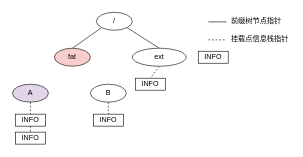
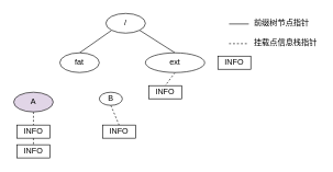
- <mxCell id="5" value="fat" style="ellipse;whiteSpace=wrap;html=1;fillColor=#f8cecc;" vertex="1" parent="1"><mxGeometry x="90" y="80" width="60" height="30" as="geometry" /></mxCell>
+ <mxCell id="5" value="fat" style="ellipse;whiteSpace=wrap;html=1;" vertex="1" parent="1"><mxGeometry x="90" y="80" width="60" height="30" as="geometry" /></mxCell>
- <mxCell id="11" value="B" style="ellipse;whiteSpace=wrap;html=1;" vertex="1" parent="1"><mxGeometry x="150" y="140" width="60" height="30" as="geometry" /></mxCell>
+ <mxCell id="11" value="B" style="ellipse;whiteSpace=wrap;html=1;" vertex="1" parent="1"><mxGeometry x="150" y="140" width="35" height="20" as="geometry" /></mxCell>
